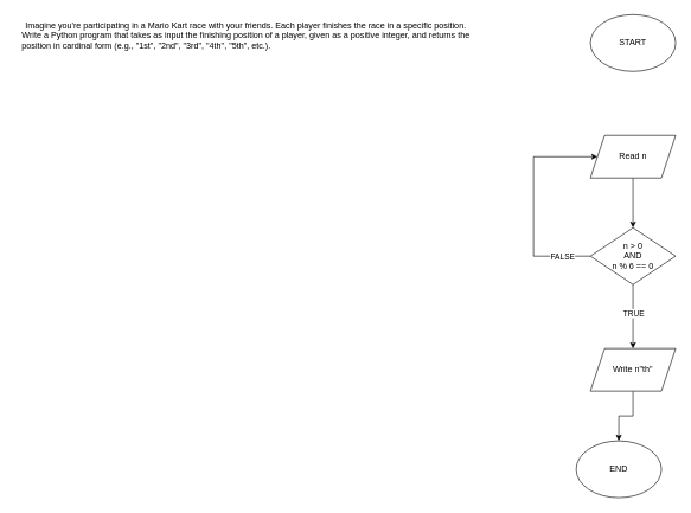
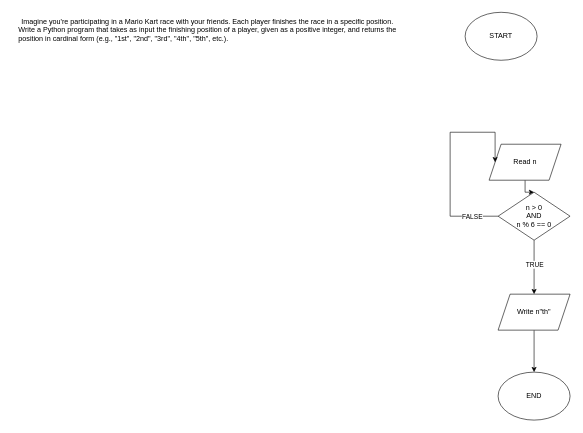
- <mxCell id="3" value="START" style="ellipse;whiteSpace=wrap;html=1;" vertex="1" parent="1"><mxGeometry x="830" y="20" width="120" height="80" as="geometry" /></mxCell>
+ <mxCell id="3" value="START" style="ellipse;whiteSpace=wrap;html=1;" vertex="1" parent="1"><mxGeometry x="775" y="20" width="120" height="80" as="geometry" /></mxCell>
- <mxCell id="5" value="Read n" style="shape=parallelogram;perimeter=parallelogramPerimeter;whiteSpace=wrap;html=1;fixedSize=1;" vertex="1" parent="1"><mxGeometry x="830" y="190" width="120" height="60" as="geometry" /></mxCell>
+ <mxCell id="5" value="Read n" style="shape=parallelogram;perimeter=parallelogramPerimeter;whiteSpace=wrap;html=1;fixedSize=1;" vertex="1" parent="1"><mxGeometry x="815" y="240" width="120" height="60" as="geometry" /></mxCell>
- <mxCell id="13" value="END" style="ellipse;whiteSpace=wrap;html=1;" vertex="1" parent="1"><mxGeometry x="810" y="620" width="120" height="80" as="geometry" /></mxCell>
+ <mxCell id="13" value="END" style="ellipse;whiteSpace=wrap;html=1;" vertex="1" parent="1"><mxGeometry x="830" y="620" width="120" height="80" as="geometry" /></mxCell>
